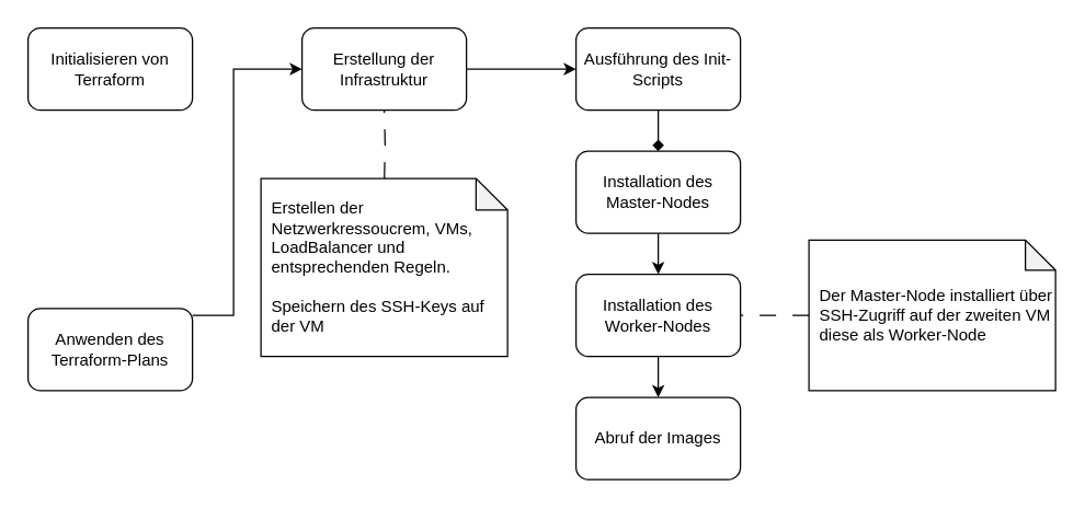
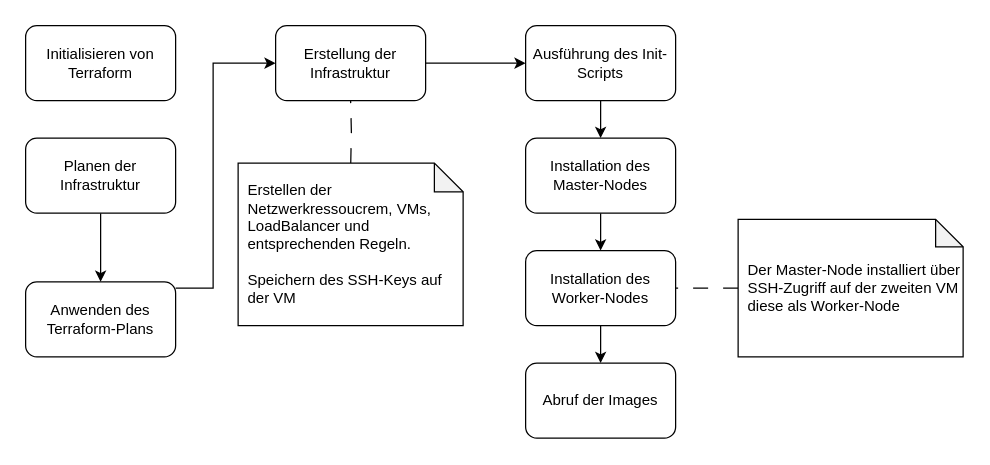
- <mxCell id="4" style="edgeStyle=orthogonalEdgeStyle;rounded=0;orthogonalLoop=1;jettySize=auto;html=1;endArrow=diamond;" parent="1" source="5" target="7" edge="1"><mxGeometry relative="1" as="geometry"><mxPoint x="630" y="50" as="targetPoint" /></mxGeometry></mxCell>
+ <mxCell id="4" style="edgeStyle=orthogonalEdgeStyle;rounded=0;orthogonalLoop=1;jettySize=auto;html=1;" parent="1" source="5" target="7" edge="1"><mxGeometry relative="1" as="geometry"><mxPoint x="630" y="50" as="targetPoint" /></mxGeometry></mxCell>
+ <mxCell id="11" value="Planen der Infrastruktur" style="rounded=1;whiteSpace=wrap;html=1;" parent="1" vertex="1"><mxGeometry x="20" y="110" width="120" height="60" as="geometry" /></mxCell>
+ <mxCell id="10" style="edgeStyle=orthogonalEdgeStyle;rounded=0;orthogonalLoop=1;jettySize=auto;html=1;" parent="1" source="11" target="13" edge="1"><mxGeometry relative="1" as="geometry" /></mxCell>
